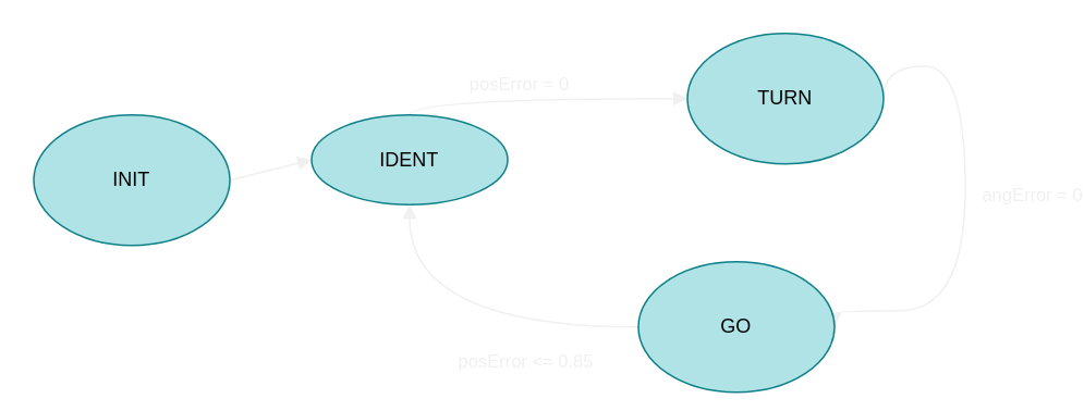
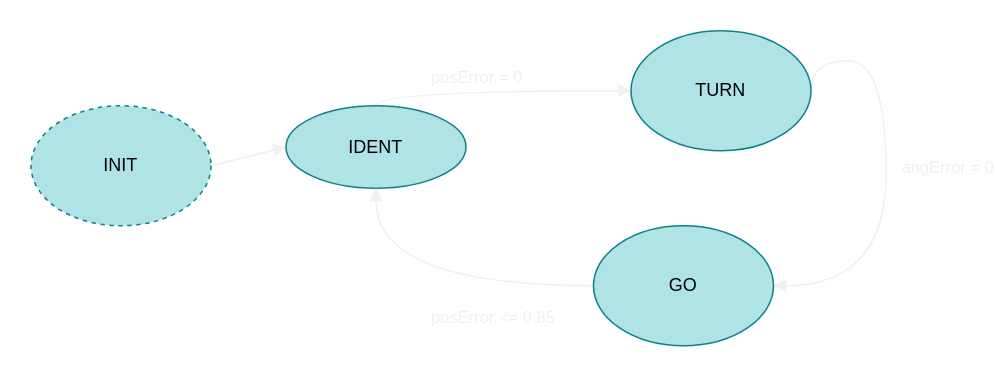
- <mxCell id="3" value="INIT" style="ellipse;whiteSpace=wrap;html=1;fillColor=#b0e3e6;strokeColor=#0e8088;fontColor=#000000;" vertex="1" parent="1"><mxGeometry x="20" y="70" width="120" height="80" as="geometry" /></mxCell>
+ <mxCell id="3" value="INIT" style="ellipse;whiteSpace=wrap;html=1;fillColor=#b0e3e6;strokeColor=#0e8088;fontColor=#000000;dashed=1;" vertex="1" parent="1"><mxGeometry x="20" y="70" width="120" height="80" as="geometry" /></mxCell>
- <mxCell id="12" value="GO" style="ellipse;whiteSpace=wrap;html=1;fillColor=#b0e3e6;strokeColor=#0e8088;fontColor=#000000;" vertex="1" parent="1"><mxGeometry x="390" y="160" width="120" height="80" as="geometry" /></mxCell>
+ <mxCell id="12" value="GO" style="ellipse;whiteSpace=wrap;html=1;fillColor=#b0e3e6;strokeColor=#0e8088;fontColor=#000000;" vertex="1" parent="1"><mxGeometry x="395" y="150" width="120" height="80" as="geometry" /></mxCell>
